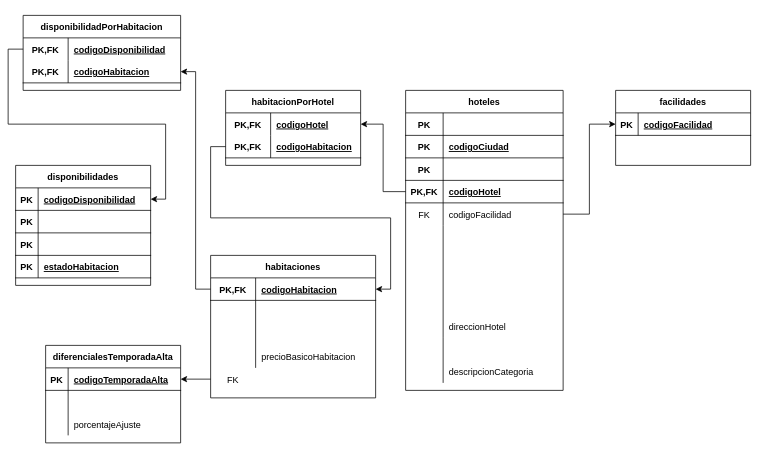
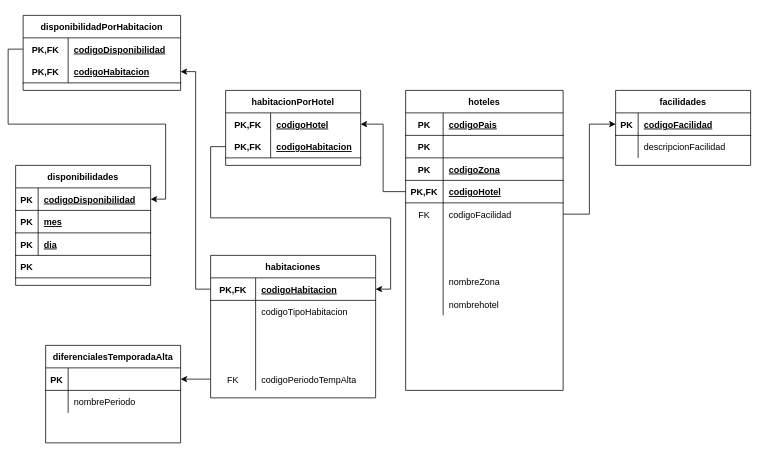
+ <mxCell id="5" value="codigoPais" style="shape=partialRectangle;connectable=0;fillColor=none;top=0;left=0;bottom=0;right=0;align=left;spacingLeft=6;fontStyle=5;overflow=hidden;" vertex="1" parent="3"><mxGeometry x="50" width="160" height="30" as="geometry" /></mxCell>
- <mxCell id="8" value="codigoCiudad" style="shape=partialRectangle;connectable=0;fillColor=none;top=0;left=0;bottom=0;right=0;align=left;spacingLeft=6;fontStyle=5;overflow=hidden;" vertex="1" parent="6"><mxGeometry x="50" width="160" height="30" as="geometry" /></mxCell>
+ <mxCell id="42" value="descripcionFacilidad" style="shape=partialRectangle;connectable=0;fillColor=none;top=0;left=0;bottom=0;right=0;align=left;spacingLeft=6;overflow=hidden;" vertex="1" parent="40"><mxGeometry x="30" width="150" height="30" as="geometry" /></mxCell>
+ <mxCell id="11" value="codigoZona" style="shape=partialRectangle;connectable=0;fillColor=none;top=0;left=0;bottom=0;right=0;align=left;spacingLeft=6;fontStyle=5;overflow=hidden;" vertex="1" parent="9"><mxGeometry x="50" width="160" height="30" as="geometry" /></mxCell>
+ <mxCell id="84" value="mes" style="shape=partialRectangle;connectable=0;fillColor=none;top=0;left=0;bottom=0;right=0;align=left;spacingLeft=6;fontStyle=5;overflow=hidden;" vertex="1" parent="82"><mxGeometry x="30" width="150" height="30" as="geometry" /></mxCell>
+ <mxCell id="87" value="dia" style="shape=partialRectangle;connectable=0;fillColor=none;top=0;left=0;bottom=0;right=0;align=left;spacingLeft=6;fontStyle=5;overflow=hidden;" vertex="1" parent="85"><mxGeometry x="30" width="150" height="30" as="geometry" /></mxCell>
- <mxCell id="90" value="estadoHabitacion" style="shape=partialRectangle;connectable=0;fillColor=none;top=0;left=0;bottom=0;right=0;align=left;spacingLeft=6;fontStyle=5;overflow=hidden;" vertex="1" parent="88"><mxGeometry x="30" width="150" height="30" as="geometry" /></mxCell>
+ <mxCell id="24" value="nombreZona" style="shape=partialRectangle;connectable=0;fillColor=none;top=0;left=0;bottom=0;right=0;align=left;spacingLeft=6;overflow=hidden;" vertex="1" parent="22"><mxGeometry x="50" width="160" height="30" as="geometry" /></mxCell>
+ <mxCell id="27" value="nombrehotel" style="shape=partialRectangle;connectable=0;fillColor=none;top=0;left=0;bottom=0;right=0;align=left;spacingLeft=6;overflow=hidden;" vertex="1" parent="25"><mxGeometry x="50" width="160" height="30" as="geometry" /></mxCell>
+ <mxCell id="49" value="codigoTipoHabitacion" style="shape=partialRectangle;connectable=0;fillColor=none;top=0;left=0;bottom=0;right=0;align=left;spacingLeft=6;overflow=hidden;" vertex="1" parent="47"><mxGeometry x="60" width="160" height="30" as="geometry" /></mxCell>
- <mxCell id="30" value="direccionHotel" style="shape=partialRectangle;connectable=0;fillColor=none;top=0;left=0;bottom=0;right=0;align=left;spacingLeft=6;overflow=hidden;" vertex="1" parent="28"><mxGeometry x="50" width="160" height="30" as="geometry" /></mxCell>
- <mxCell id="54" value="precioBasicoHabitacion" style="shape=partialRectangle;connectable=0;fillColor=none;top=0;left=0;bottom=0;right=0;align=left;spacingLeft=6;overflow=hidden;" vertex="1" parent="52"><mxGeometry x="60" width="160" height="30" as="geometry" /></mxCell>
- <mxCell id="35" value="descripcionCategoria" style="shape=partialRectangle;connectable=0;fillColor=none;top=0;left=0;bottom=0;right=0;align=left;spacingLeft=6;overflow=hidden;" vertex="1" parent="33"><mxGeometry x="50" width="160" height="30" as="geometry" /></mxCell>
- <mxCell id="70" value="codigoTemporadaAlta" style="shape=partialRectangle;connectable=0;fillColor=none;top=0;left=0;bottom=0;right=0;align=left;spacingLeft=6;fontStyle=5;overflow=hidden;" vertex="1" parent="68"><mxGeometry x="30" width="150" height="30" as="geometry" /></mxCell>
+ <mxCell id="57" value="codigoPeriodoTempAlta" style="shape=partialRectangle;connectable=0;fillColor=none;top=0;left=0;bottom=0;right=0;align=left;spacingLeft=6;overflow=hidden;" vertex="1" parent="55"><mxGeometry x="60" width="160" height="30" as="geometry" /></mxCell>
+ <mxCell id="73" value="nombrePeriodo" style="shape=partialRectangle;connectable=0;fillColor=none;top=0;left=0;bottom=0;right=0;align=left;spacingLeft=6;overflow=hidden;" vertex="1" parent="71"><mxGeometry x="30" width="150" height="30" as="geometry" /></mxCell>
- <mxCell id="76" value="porcentajeAjuste" style="shape=partialRectangle;connectable=0;fillColor=none;top=0;left=0;bottom=0;right=0;align=left;spacingLeft=6;overflow=hidden;" vertex="1" parent="74"><mxGeometry x="30" width="150" height="30" as="geometry" /></mxCell>
